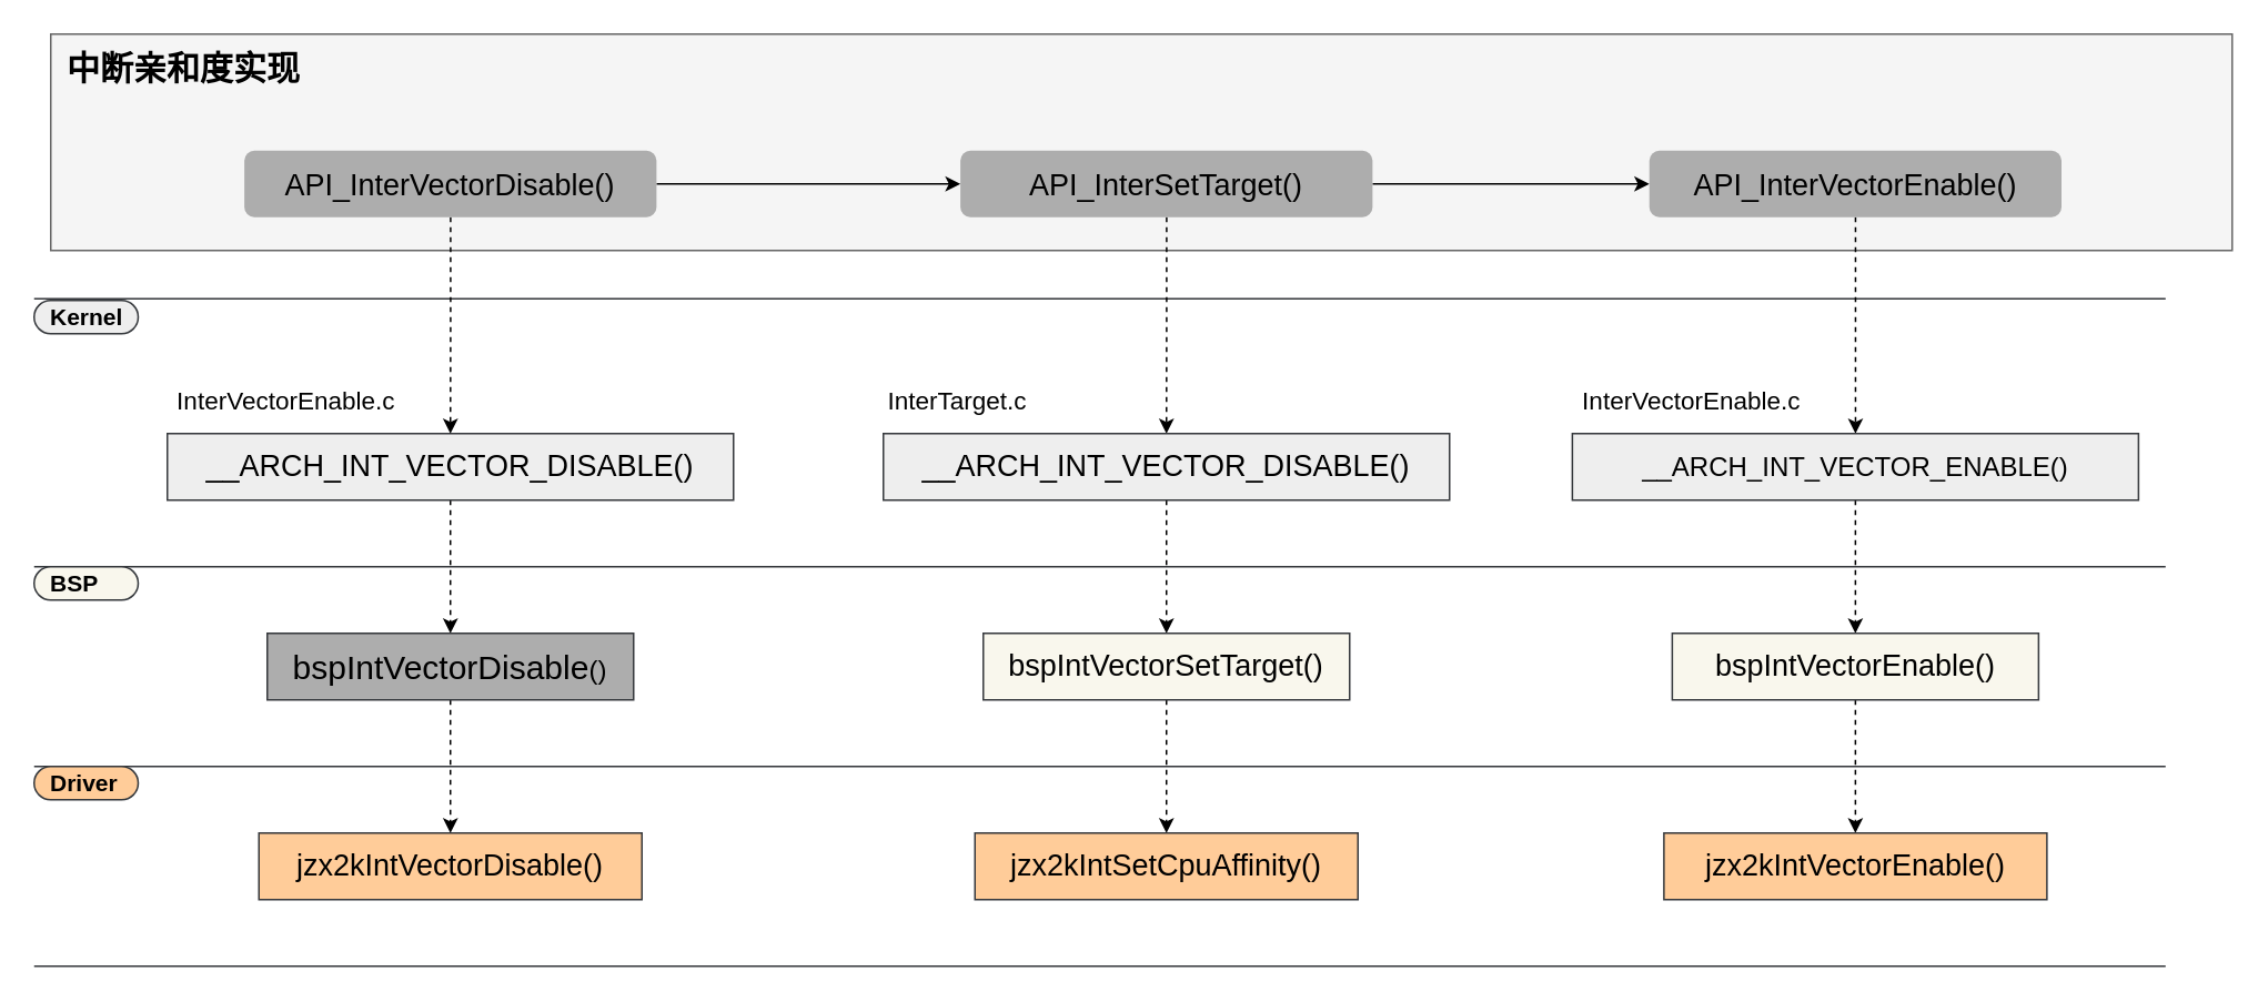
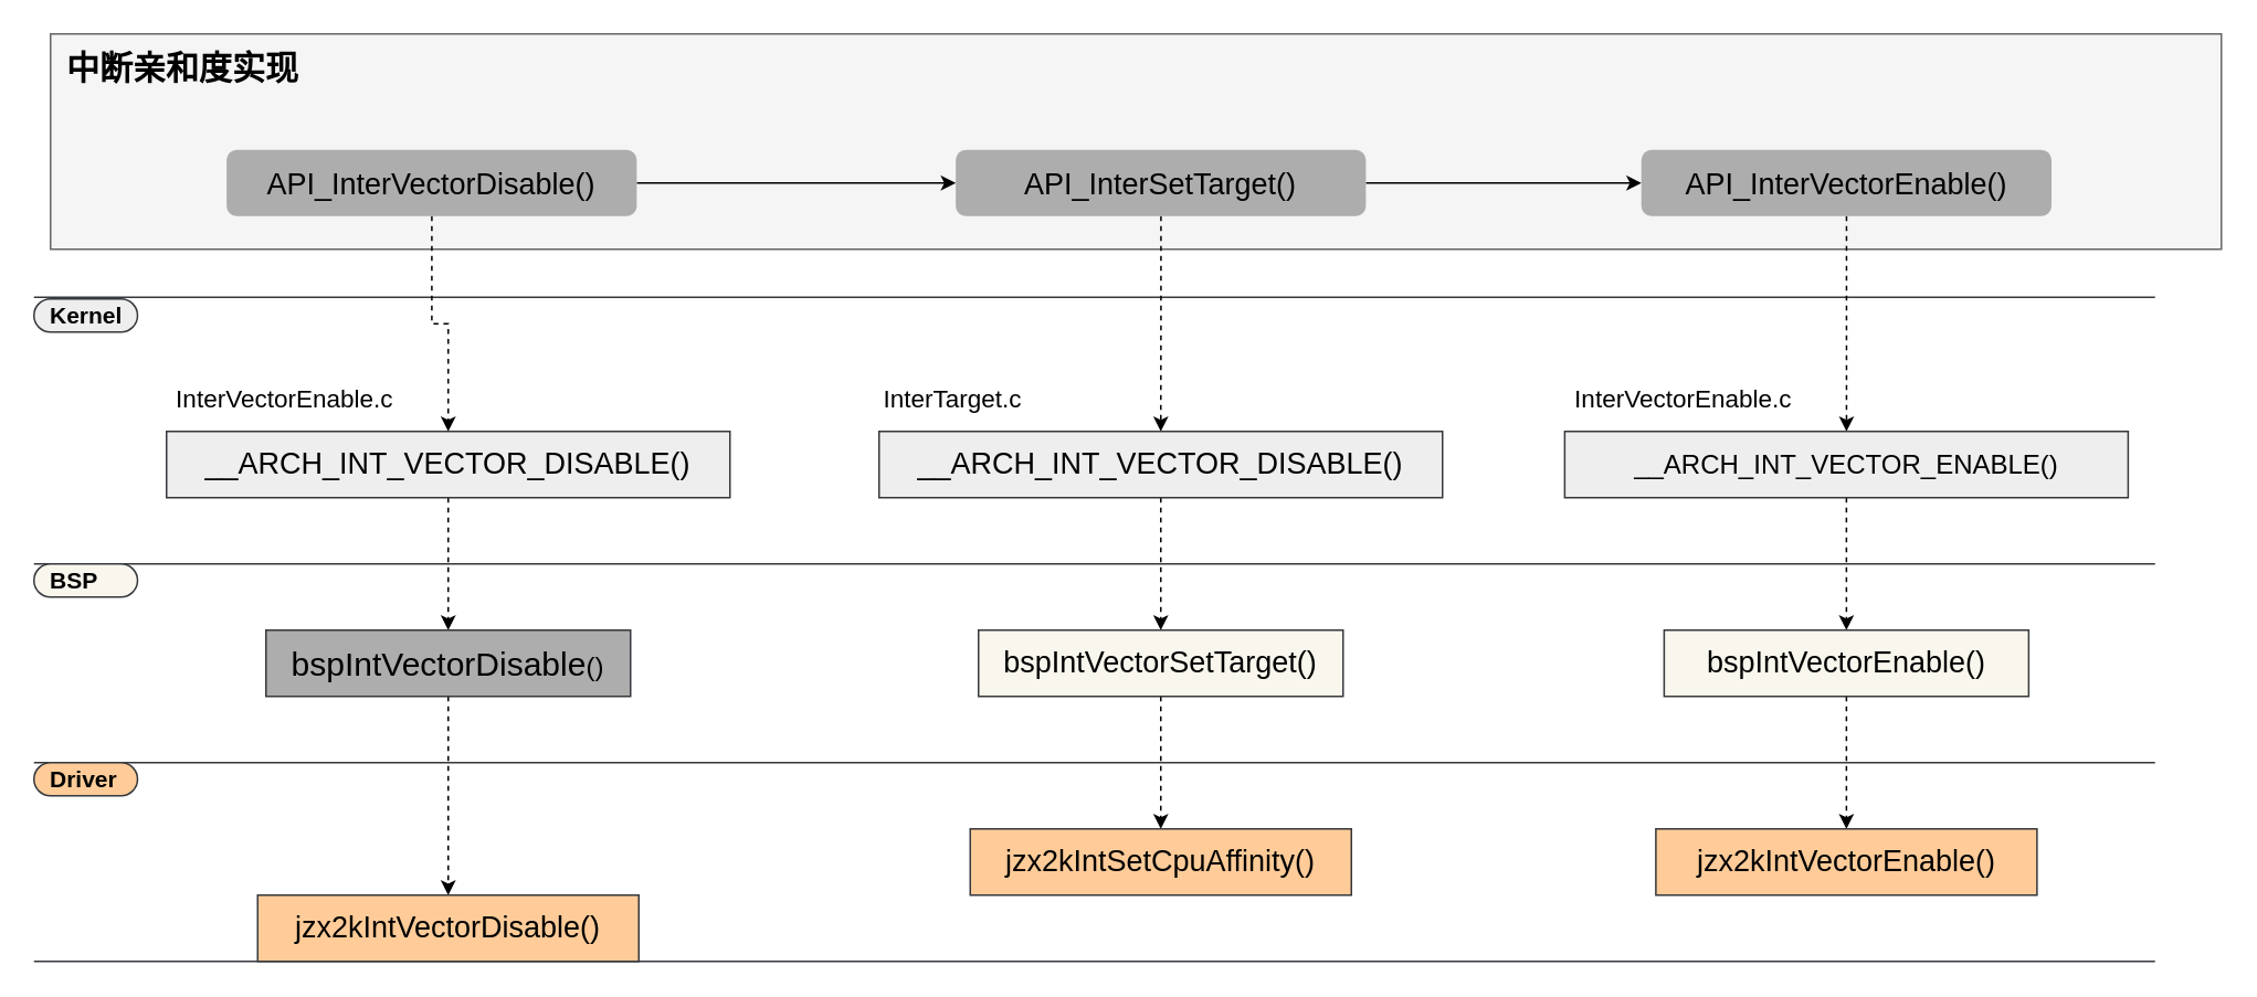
- <mxCell id="18" value="&lt;span style=&quot;text-align: left&quot;&gt;&lt;font style=&quot;font-size: 18px&quot;&gt;API_InterVectorDisable()&lt;/font&gt;&lt;/span&gt;" style="rounded=1;whiteSpace=wrap;html=1;glass=0;sketch=0;align=center;fillColor=#ADADAD;strokeColor=none;fontSize=20;" parent="1" vertex="1"><mxGeometry x="146.25" y="90" width="247.5" height="40" as="geometry" /></mxCell>
+ <mxCell id="18" value="&lt;span style=&quot;text-align: left&quot;&gt;&lt;font style=&quot;font-size: 18px&quot;&gt;API_InterVectorDisable()&lt;/font&gt;&lt;/span&gt;" style="rounded=1;whiteSpace=wrap;html=1;glass=0;sketch=0;align=center;fillColor=#ADADAD;strokeColor=none;fontSize=20;" parent="1" vertex="1"><mxGeometry x="136.25" y="90" width="247.5" height="40" as="geometry" /></mxCell>
- <mxCell id="8" value="&lt;font style=&quot;font-size: 18px&quot;&gt;&lt;span style=&quot;text-align: left&quot;&gt;jzx2kIntVectorDisable&lt;/span&gt;()&lt;/font&gt;" style="rounded=0;whiteSpace=wrap;html=1;labelBackgroundColor=none;fillColor=#ffcc99;fontSize=16;align=center;strokeColor=#36393d;" parent="1" vertex="1"><mxGeometry x="155" y="500" width="230" height="40" as="geometry" /></mxCell>
+ <mxCell id="8" value="&lt;font style=&quot;font-size: 18px&quot;&gt;&lt;span style=&quot;text-align: left&quot;&gt;jzx2kIntVectorDisable&lt;/span&gt;()&lt;/font&gt;" style="rounded=0;whiteSpace=wrap;html=1;labelBackgroundColor=none;fillColor=#ffcc99;fontSize=16;align=center;strokeColor=#36393d;" parent="1" vertex="1"><mxGeometry x="155" y="540" width="230" height="40" as="geometry" /></mxCell>
